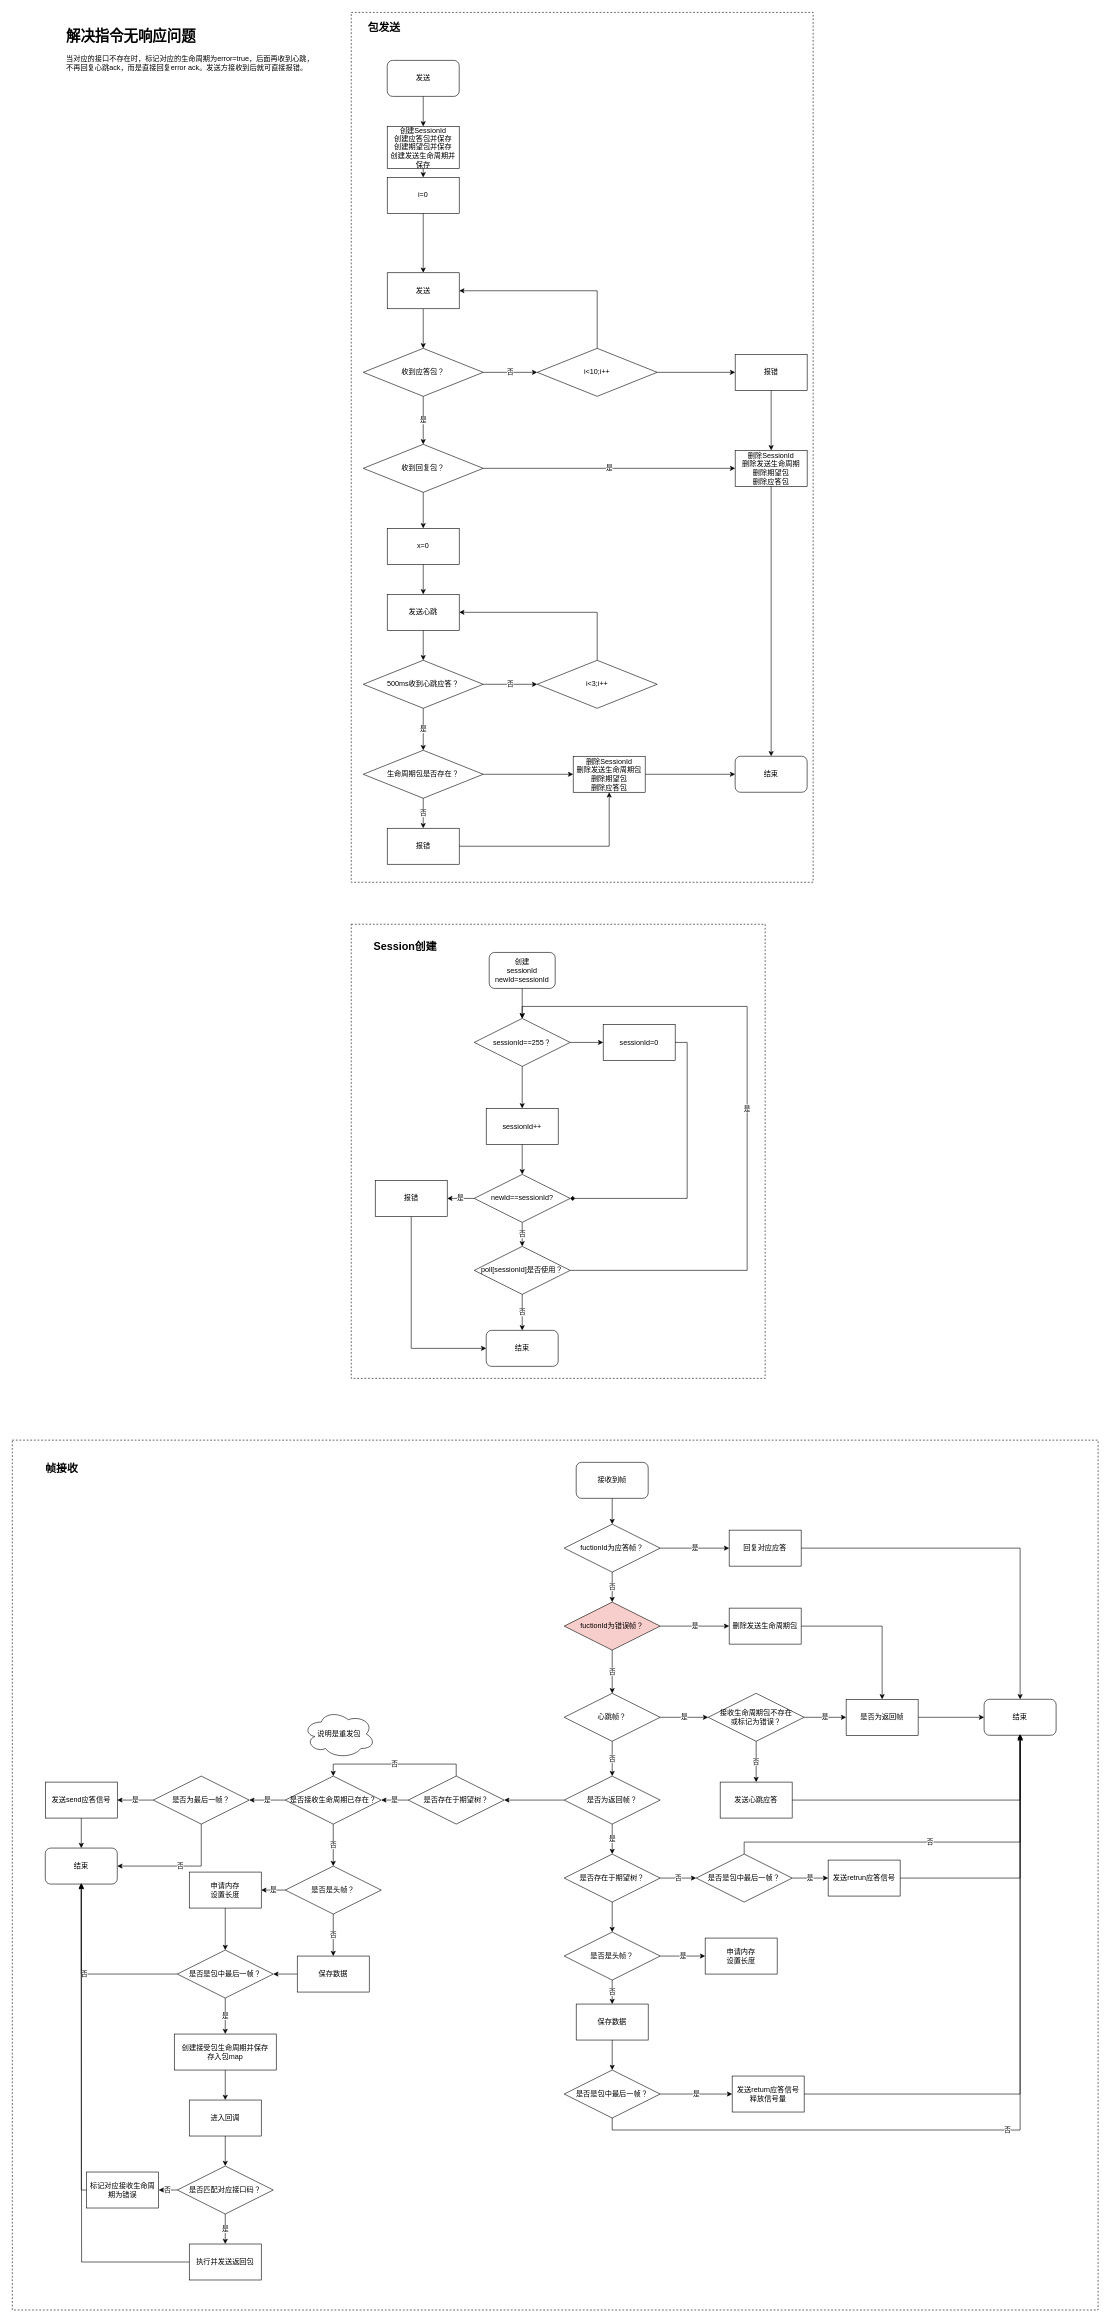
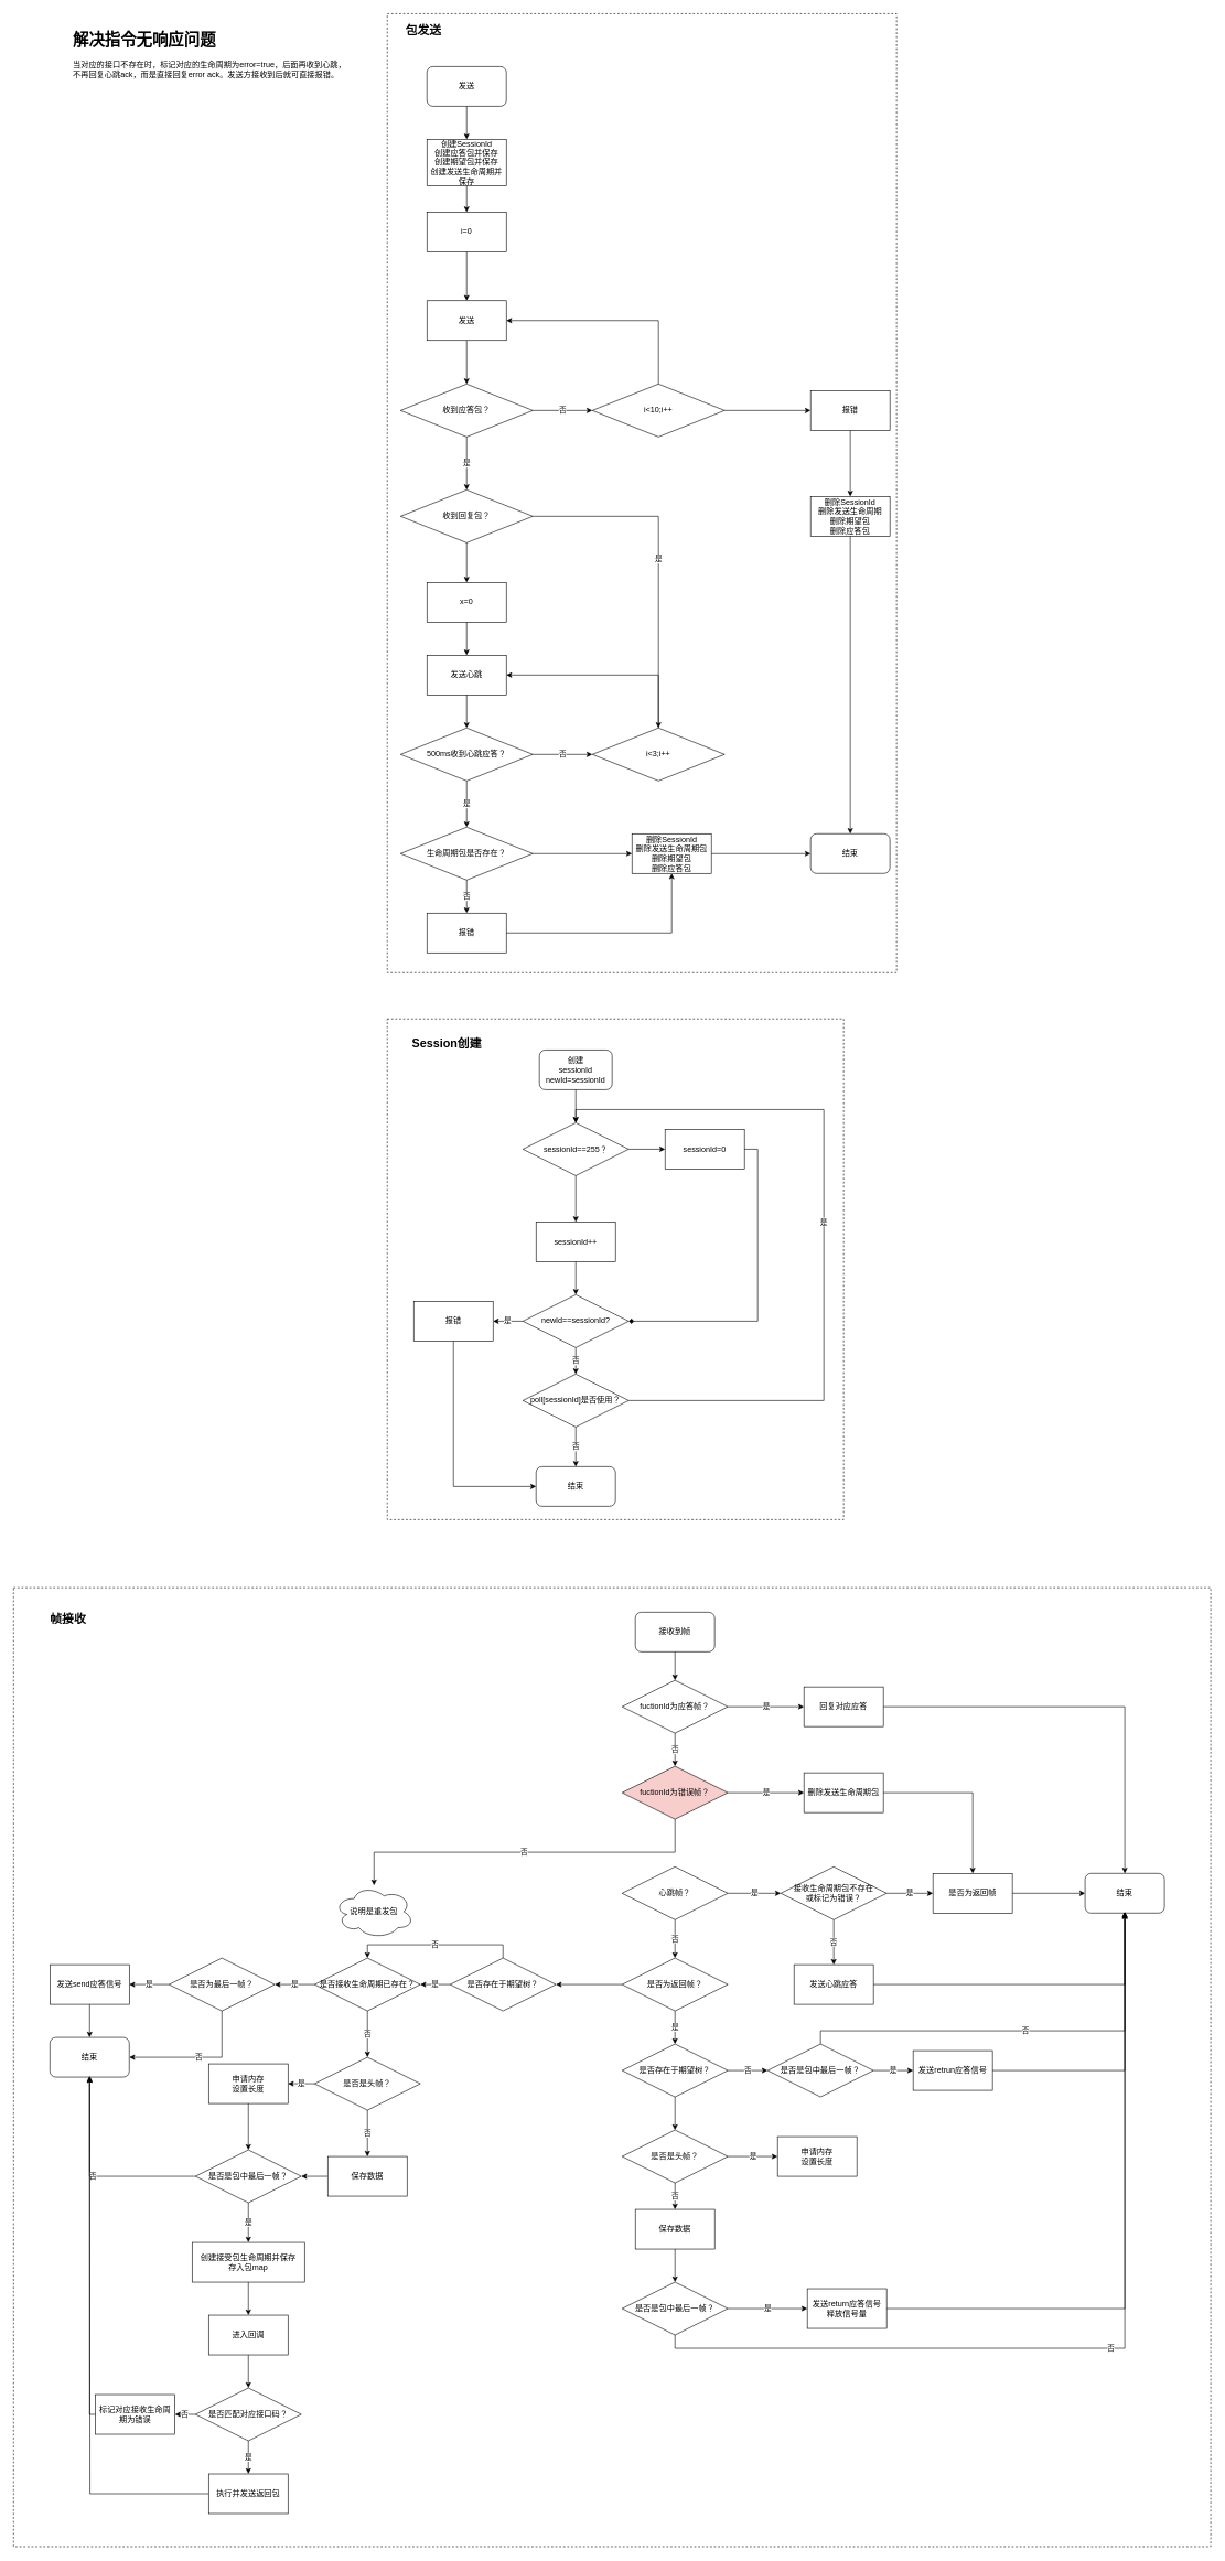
- <mxCell id="28" value="i=0" style="rounded=0;whiteSpace=wrap;html=1;" parent="23" vertex="1"><mxGeometry x="60" y="275" width="120" height="60" as="geometry" /></mxCell>
+ <mxCell id="28" value="i=0" style="rounded=0;whiteSpace=wrap;html=1;" parent="23" vertex="1"><mxGeometry x="60" y="300" width="120" height="60" as="geometry" /></mxCell>
- <mxCell id="40" value="是" style="edgeStyle=orthogonalEdgeStyle;rounded=0;orthogonalLoop=1;jettySize=auto;html=1;exitX=1;exitY=0.5;exitDx=0;exitDy=0;entryX=0;entryY=0.5;entryDx=0;entryDy=0;" parent="23" source="41" target="37" edge="1"><mxGeometry relative="1" as="geometry" /></mxCell>
+ <mxCell id="40" value="是" style="edgeStyle=orthogonalEdgeStyle;rounded=0;orthogonalLoop=1;jettySize=auto;html=1;exitX=1;exitY=0.5;exitDx=0;exitDy=0;" parent="23" source="41" target="53" edge="1"><mxGeometry relative="1" as="geometry" /></mxCell>
- <mxCell id="77" value="否" style="edgeStyle=orthogonalEdgeStyle;rounded=0;orthogonalLoop=1;jettySize=auto;html=1;exitX=0.5;exitY=1;exitDx=0;exitDy=0;entryX=0.5;entryY=0;entryDx=0;entryDy=0;" parent="65" source="72" target="76" edge="1"><mxGeometry relative="1" as="geometry" /></mxCell>
+ <mxCell id="77" value="否" style="edgeStyle=orthogonalEdgeStyle;rounded=0;orthogonalLoop=1;jettySize=auto;html=1;exitX=0.5;exitY=1;exitDx=0;exitDy=0;" parent="65" source="72" target="133" edge="1"><mxGeometry relative="1" as="geometry" /></mxCell>
